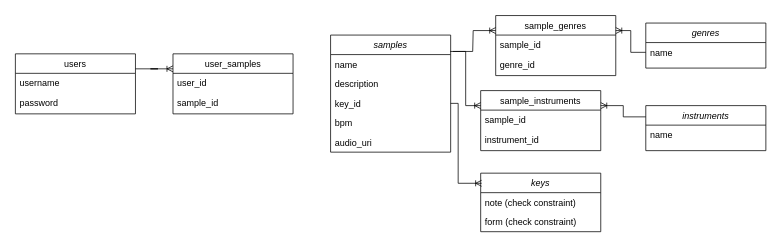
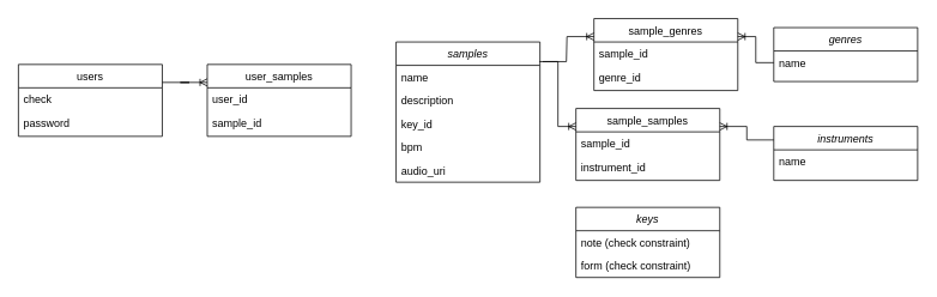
- <mxCell id="22" value="username" style="text;align=left;verticalAlign=top;spacingLeft=4;spacingRight=4;overflow=hidden;rotatable=0;points=[[0,0.5],[1,0.5]];portConstraint=eastwest;rounded=0;shadow=0;html=0;" vertex="1" parent="21"><mxGeometry y="26" width="160" height="26" as="geometry" /></mxCell>
+ <mxCell id="22" value="check" style="text;align=left;verticalAlign=top;spacingLeft=4;spacingRight=4;overflow=hidden;rotatable=0;points=[[0,0.5],[1,0.5]];portConstraint=eastwest;rounded=0;shadow=0;html=0;" vertex="1" parent="21"><mxGeometry y="26" width="160" height="26" as="geometry" /></mxCell>
- <mxCell id="15" value="sample_instruments" style="swimlane;fontStyle=0;align=center;verticalAlign=top;childLayout=stackLayout;horizontal=1;startSize=26;horizontalStack=0;resizeParent=1;resizeLast=0;collapsible=1;marginBottom=0;rounded=0;shadow=0;strokeWidth=1;" vertex="1" parent="1"><mxGeometry x="640" y="120" width="160" height="80" as="geometry"><mxRectangle x="550" y="140" width="160" height="26" as="alternateBounds" /></mxGeometry></mxCell>
+ <mxCell id="15" value="sample_samples" style="swimlane;fontStyle=0;align=center;verticalAlign=top;childLayout=stackLayout;horizontal=1;startSize=26;horizontalStack=0;resizeParent=1;resizeLast=0;collapsible=1;marginBottom=0;rounded=0;shadow=0;strokeWidth=1;" vertex="1" parent="1"><mxGeometry x="640" y="120" width="160" height="80" as="geometry"><mxRectangle x="550" y="140" width="160" height="26" as="alternateBounds" /></mxGeometry></mxCell>
- <mxCell id="32" value="" style="edgeStyle=orthogonalEdgeStyle;fontSize=12;html=1;endArrow=ERoneToMany;rounded=0;entryX=0.008;entryY=0.173;entryDx=0;entryDy=0;entryPerimeter=0;exitX=1;exitY=0.5;exitDx=0;exitDy=0;" edge="1" parent="1" source="5" target="29"><mxGeometry width="100" height="100" relative="1" as="geometry"><mxPoint x="590" y="240" as="sourcePoint" /><mxPoint x="690" y="140" as="targetPoint" /><Array as="points"><mxPoint x="610" y="137" /><mxPoint x="610" y="244" /></Array></mxGeometry></mxCell>
